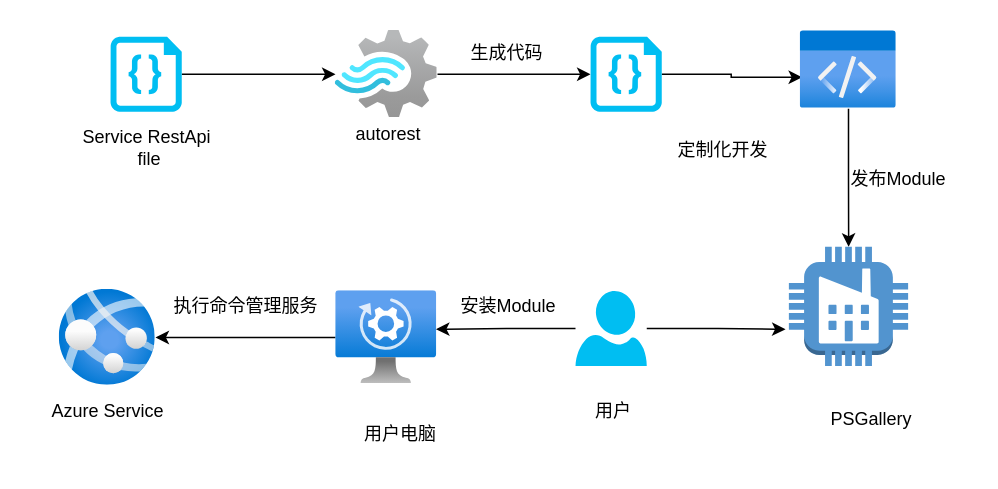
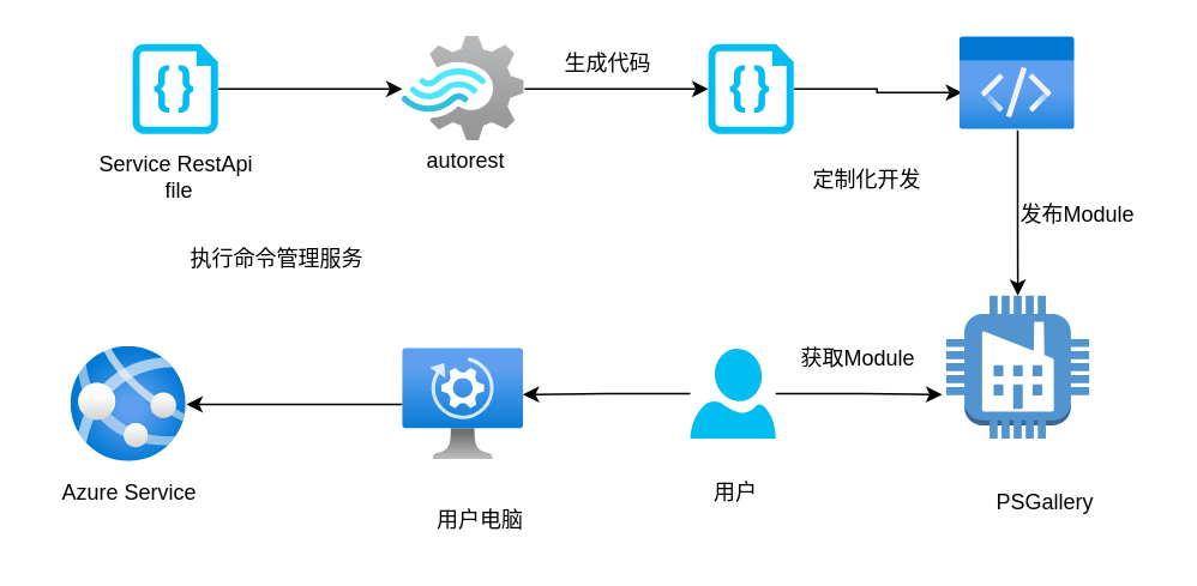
+ <mxCell id="20" value="获取Module" style="text;html=1;align=center;verticalAlign=middle;resizable=0;points=[];autosize=1;strokeColor=none;fillColor=none;" vertex="1" parent="1"><mxGeometry x="430.5" y="184" width="90" height="30" as="geometry" /></mxCell>
- <mxCell id="23" value="安装Module" style="text;html=1;align=center;verticalAlign=middle;resizable=0;points=[];autosize=1;strokeColor=none;fillColor=none;" vertex="1" parent="1"><mxGeometry x="293" y="188.75" width="90" height="30" as="geometry" /></mxCell>
- <mxCell id="25" value="执行命令管理服务" style="text;html=1;align=center;verticalAlign=middle;resizable=0;points=[];autosize=1;strokeColor=none;fillColor=none;" vertex="1" parent="1"><mxGeometry x="103" y="189" width="120" height="30" as="geometry" /></mxCell>
+ <mxCell id="25" value="执行命令管理服务" style="text;html=1;align=center;verticalAlign=middle;resizable=0;points=[];autosize=1;strokeColor=none;fillColor=none;" vertex="1" parent="1"><mxGeometry x="93" y="129" width="120" height="30" as="geometry" /></mxCell>
